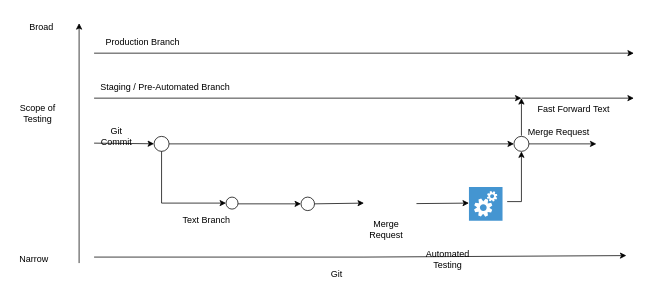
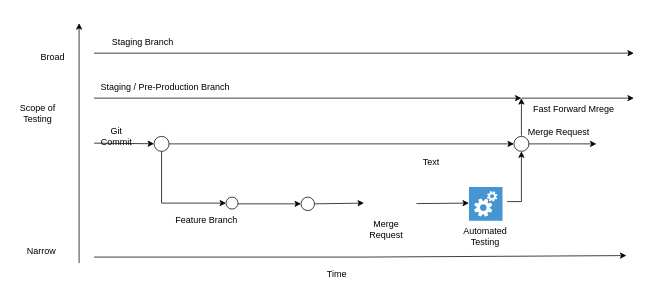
- <mxCell id="28" value="Broad" style="text;html=1;align=center;verticalAlign=middle;whiteSpace=wrap;rounded=0;" vertex="1" parent="1"><mxGeometry x="25" y="20" width="60" height="30" as="geometry" /></mxCell>
+ <mxCell id="28" value="Broad" style="text;html=1;align=center;verticalAlign=middle;whiteSpace=wrap;rounded=0;" vertex="1" parent="1"><mxGeometry x="40" y="60" width="60" height="30" as="geometry" /></mxCell>
- <mxCell id="3" value="Production Branch" style="text;html=1;align=center;verticalAlign=middle;whiteSpace=wrap;rounded=0;" vertex="1" parent="1"><mxGeometry x="125" y="40" width="130" height="30" as="geometry" /></mxCell>
+ <mxCell id="3" value="Staging Branch" style="text;html=1;align=center;verticalAlign=middle;whiteSpace=wrap;rounded=0;" vertex="1" parent="1"><mxGeometry x="125" y="40" width="130" height="30" as="geometry" /></mxCell>
- <mxCell id="5" value="Staging / Pre-Automated Branch" style="text;html=1;align=center;verticalAlign=middle;whiteSpace=wrap;rounded=0;" vertex="1" parent="1"><mxGeometry x="125" y="100" width="190" height="30" as="geometry" /></mxCell>
+ <mxCell id="5" value="Staging / Pre-Production Branch" style="text;html=1;align=center;verticalAlign=middle;whiteSpace=wrap;rounded=0;" vertex="1" parent="1"><mxGeometry x="125" y="100" width="190" height="30" as="geometry" /></mxCell>
- <mxCell id="26" value="Fast Forward Text" style="text;html=1;align=center;verticalAlign=middle;whiteSpace=wrap;rounded=0;" vertex="1" parent="1"><mxGeometry x="695" y="130" width="140" height="30" as="geometry" /></mxCell>
+ <mxCell id="26" value="Fast Forward Mrege" style="text;html=1;align=center;verticalAlign=middle;whiteSpace=wrap;rounded=0;" vertex="1" parent="1"><mxGeometry x="695" y="130" width="140" height="30" as="geometry" /></mxCell>
+ <mxCell id="24" value="Text" style="text;html=1;align=center;verticalAlign=middle;whiteSpace=wrap;rounded=0;" vertex="1" parent="1"><mxGeometry x="545" y="201" width="60" height="30" as="geometry" /></mxCell>
- <mxCell id="31" value="Text Branch" style="text;html=1;align=center;verticalAlign=middle;whiteSpace=wrap;rounded=0;" vertex="1" parent="1"><mxGeometry x="215" y="278" width="120" height="30" as="geometry" /></mxCell>
+ <mxCell id="31" value="Feature Branch" style="text;html=1;align=center;verticalAlign=middle;whiteSpace=wrap;rounded=0;" vertex="1" parent="1"><mxGeometry x="215" y="278" width="120" height="30" as="geometry" /></mxCell>
- <mxCell id="27" value="Narrow" style="text;html=1;align=center;verticalAlign=middle;whiteSpace=wrap;rounded=0;" vertex="1" parent="1"><mxGeometry x="15" y="330" width="60" height="30" as="geometry" /></mxCell>
+ <mxCell id="27" value="Narrow" style="text;html=1;align=center;verticalAlign=middle;whiteSpace=wrap;rounded=0;" vertex="1" parent="1"><mxGeometry x="25" y="320" width="60" height="30" as="geometry" /></mxCell>
- <mxCell id="33" value="Automated Testing" style="text;html=1;align=center;verticalAlign=middle;whiteSpace=wrap;rounded=0;" vertex="1" parent="1"><mxGeometry x="567.4" y="330" width="60" height="30" as="geometry" /></mxCell>
+ <mxCell id="33" value="Automated Testing" style="text;html=1;align=center;verticalAlign=middle;whiteSpace=wrap;rounded=0;" vertex="1" parent="1"><mxGeometry x="617.4" y="300" width="60" height="30" as="geometry" /></mxCell>
- <mxCell id="23" value="Git" style="text;html=1;align=center;verticalAlign=middle;whiteSpace=wrap;rounded=0;" vertex="1" parent="1"><mxGeometry x="419" y="350" width="60" height="30" as="geometry" /></mxCell>
+ <mxCell id="23" value="Time" style="text;html=1;align=center;verticalAlign=middle;whiteSpace=wrap;rounded=0;" vertex="1" parent="1"><mxGeometry x="419" y="350" width="60" height="30" as="geometry" /></mxCell>
